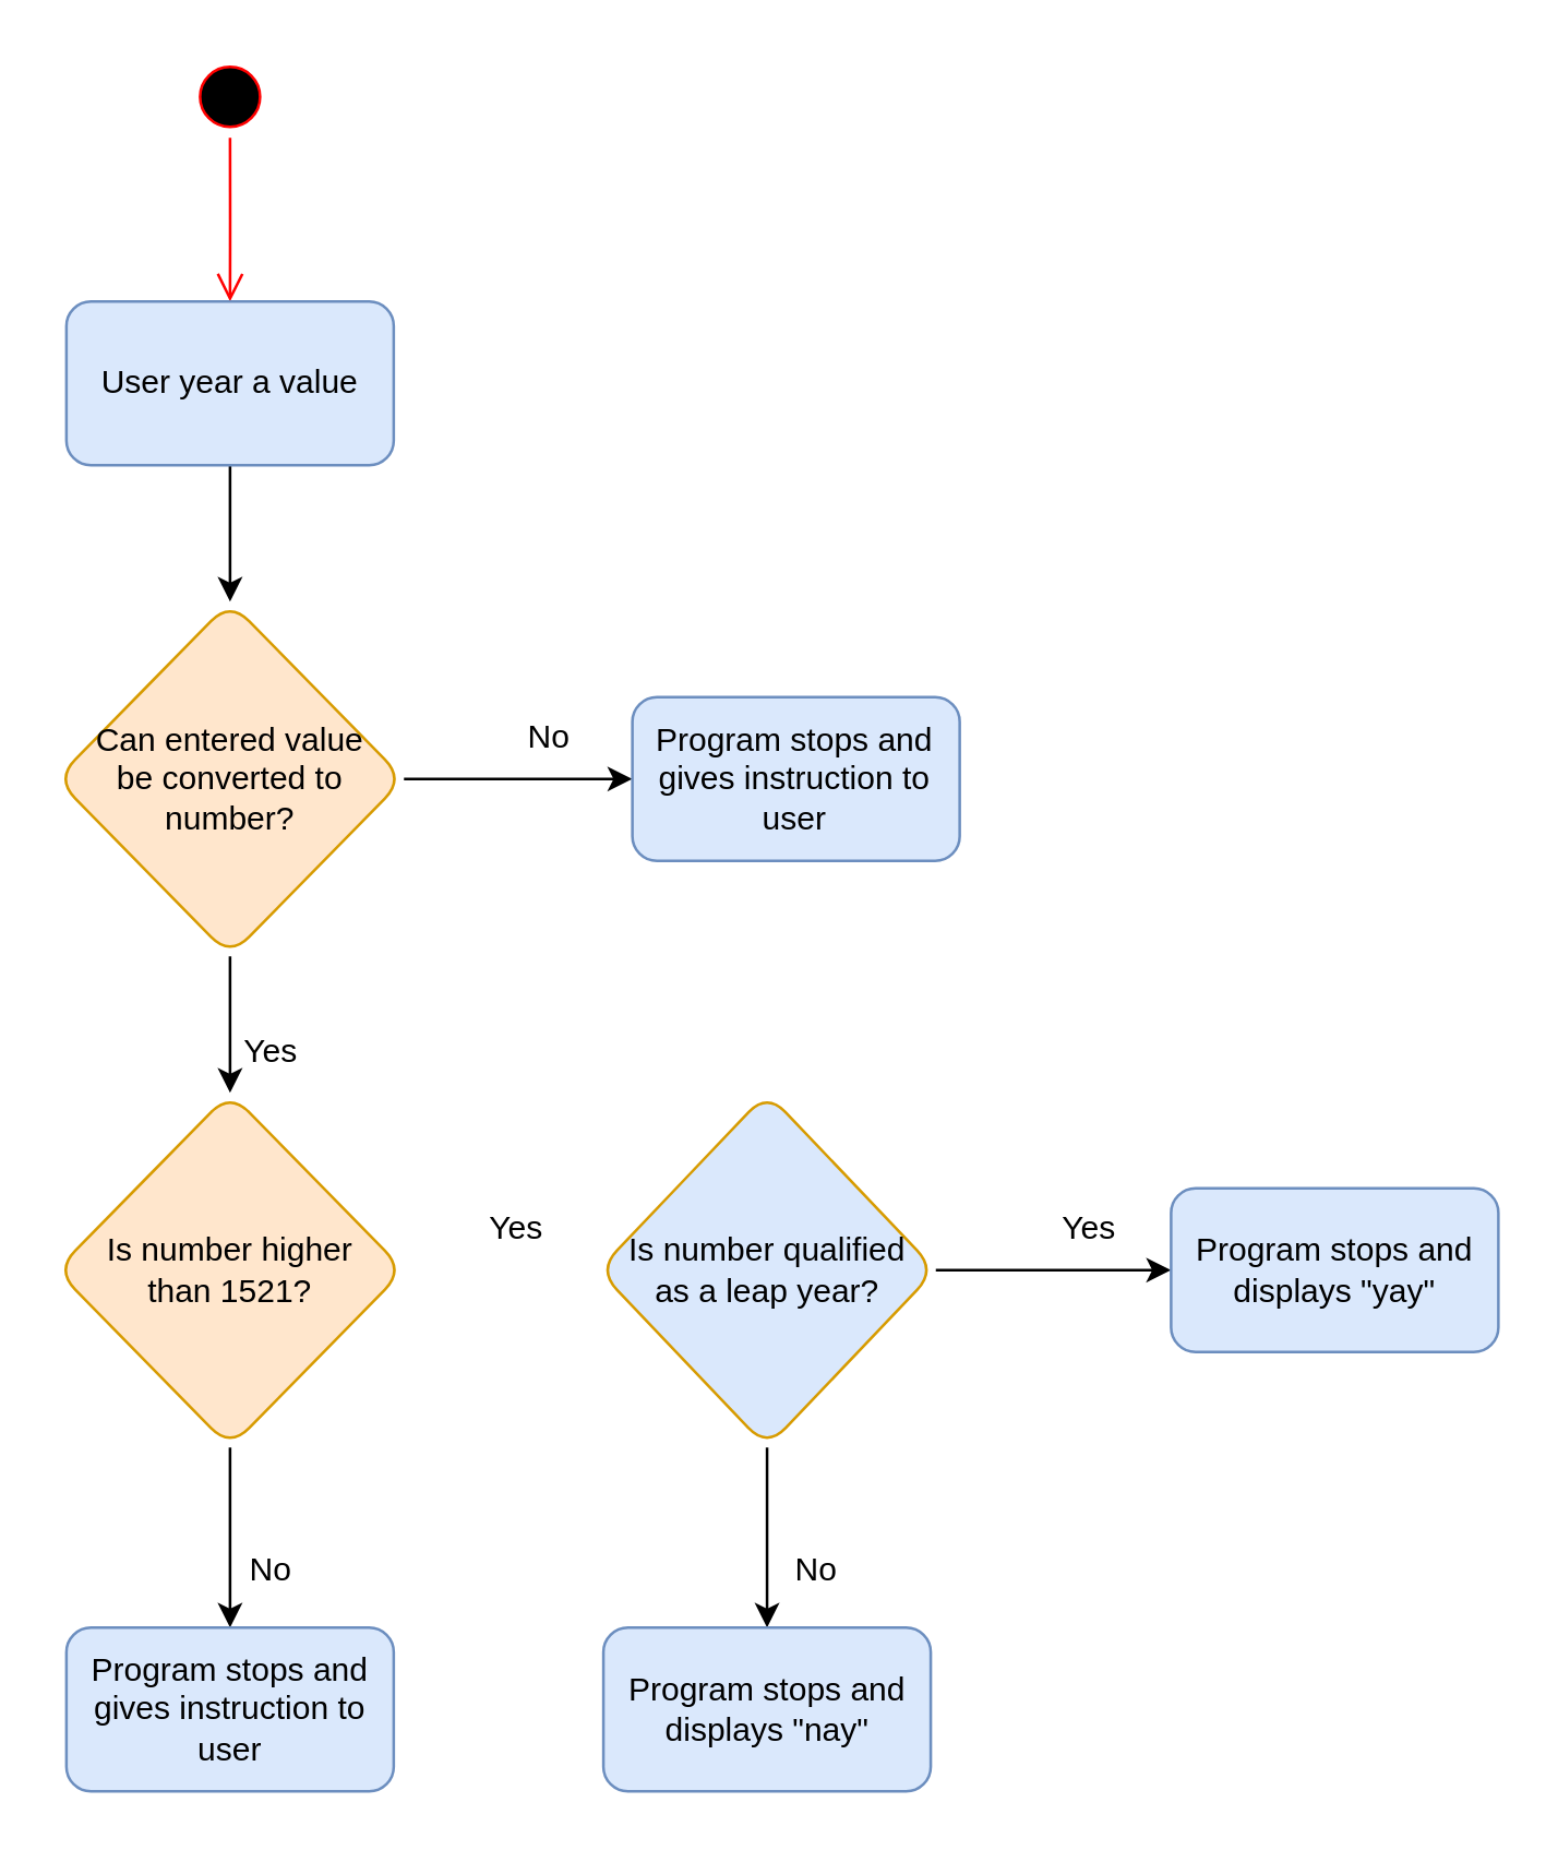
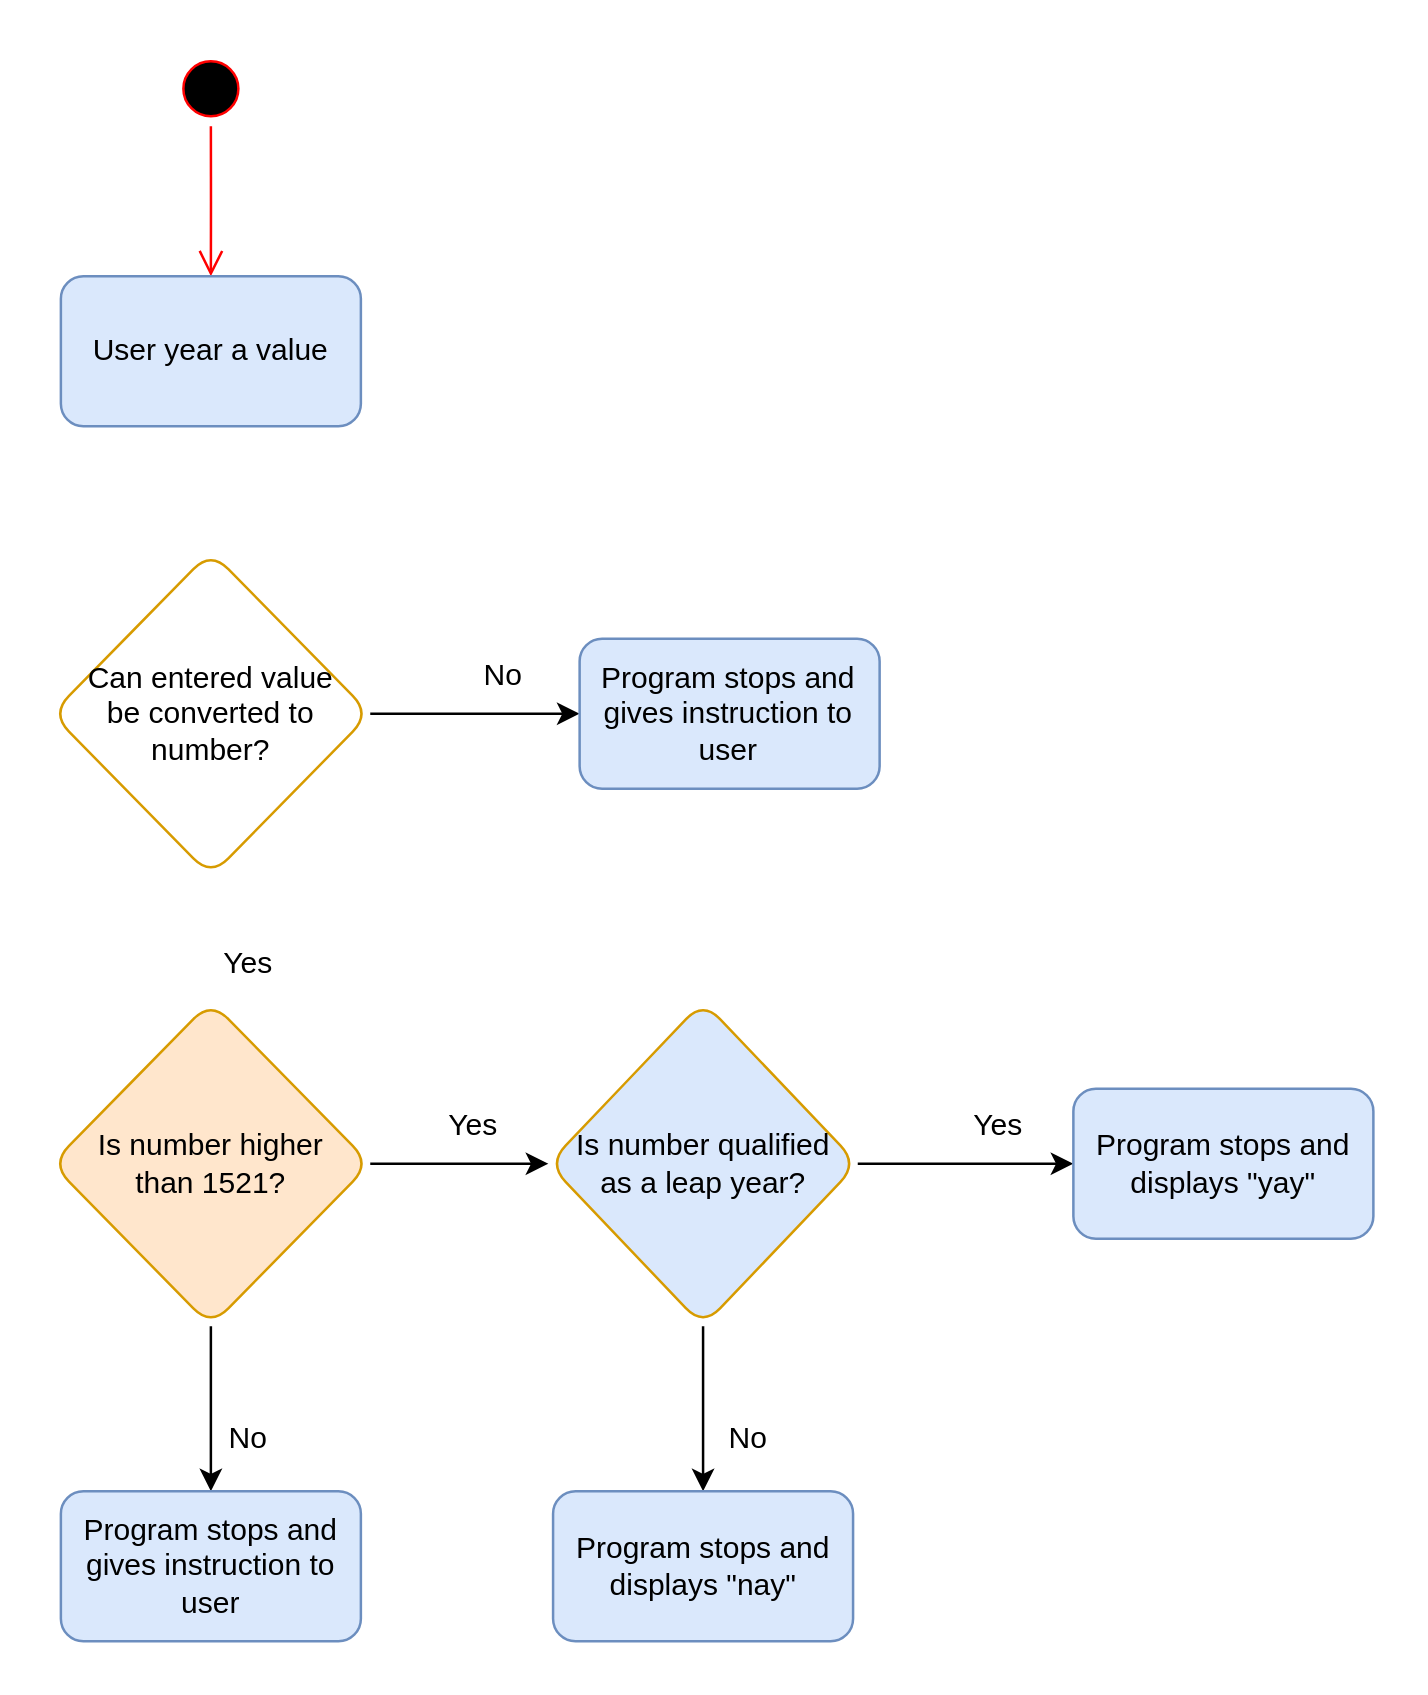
- <mxCell id="4" value="" style="edgeStyle=none;html=1;fontFamily=Helvetica;fontSize=12;fontColor=default;" edge="1" parent="1" source="5" target="21"><mxGeometry relative="1" as="geometry" /></mxCell>
- <mxCell id="21" value="Can entered value&lt;br&gt;be converted to number?" style="rhombus;whiteSpace=wrap;html=1;fillColor=#ffe6cc;strokeColor=#d79b00;rounded=1;" vertex="1" parent="1"><mxGeometry x="20" y="220" width="127.5" height="130" as="geometry" /></mxCell>
+ <mxCell id="21" value="Can entered value&lt;br&gt;be converted to number?" style="rhombus;whiteSpace=wrap;html=1;fillColor=#ffffff;strokeColor=#d79b00;rounded=1;" vertex="1" parent="1"><mxGeometry x="20" y="220" width="127.5" height="130" as="geometry" /></mxCell>
- <mxCell id="19" value="" style="edgeStyle=none;html=1;fontFamily=Helvetica;fontSize=12;fontColor=default;" edge="1" parent="1" source="21" target="8"><mxGeometry relative="1" as="geometry" /></mxCell>
+ <mxCell id="7" value="" style="edgeStyle=none;html=1;fontFamily=Helvetica;fontSize=12;fontColor=default;" edge="1" parent="1" source="8" target="14"><mxGeometry relative="1" as="geometry" /></mxCell>
